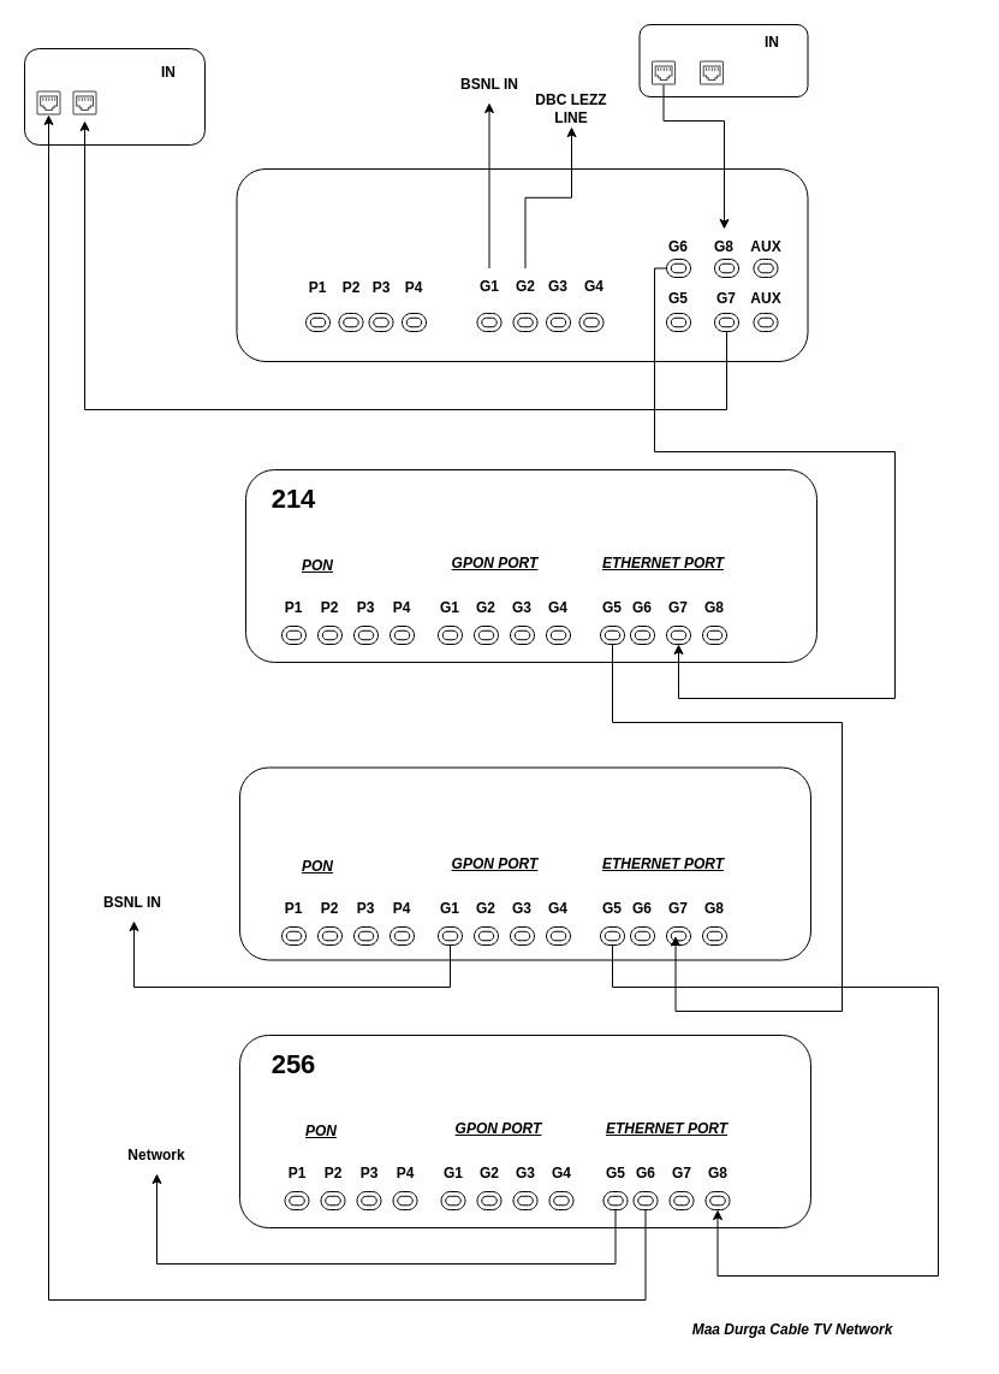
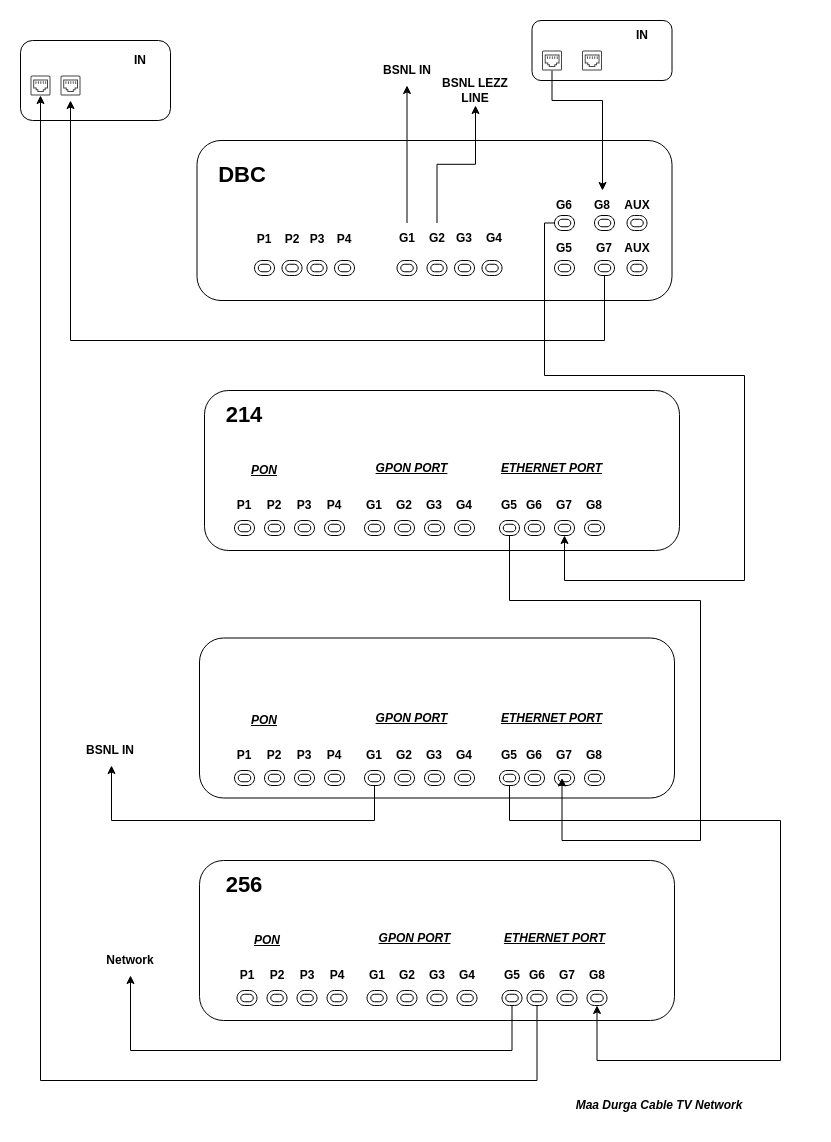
- <mxCell id="138" value="&lt;b&gt;DBC LEZZ LINE&lt;/b&gt;" style="text;html=1;strokeColor=none;fillColor=none;align=center;verticalAlign=middle;whiteSpace=wrap;rounded=0;" vertex="1" parent="1"><mxGeometry x="430" y="75" width="90" height="30" as="geometry" /></mxCell>
+ <mxCell id="138" value="&lt;b&gt;BSNL LEZZ LINE&lt;/b&gt;" style="text;html=1;strokeColor=none;fillColor=none;align=center;verticalAlign=middle;whiteSpace=wrap;rounded=0;" vertex="1" parent="1"><mxGeometry x="430" y="75" width="90" height="30" as="geometry" /></mxCell>
+ <mxCell id="125" value="&lt;span style=&quot;font-size: 22px;&quot;&gt;&lt;b&gt;DBC&lt;/b&gt;&lt;/span&gt;" style="text;html=1;strokeColor=none;fillColor=none;align=center;verticalAlign=middle;whiteSpace=wrap;rounded=0;" parent="1" vertex="1"><mxGeometry x="211.5" y="160" width="60" height="30" as="geometry" /></mxCell>
